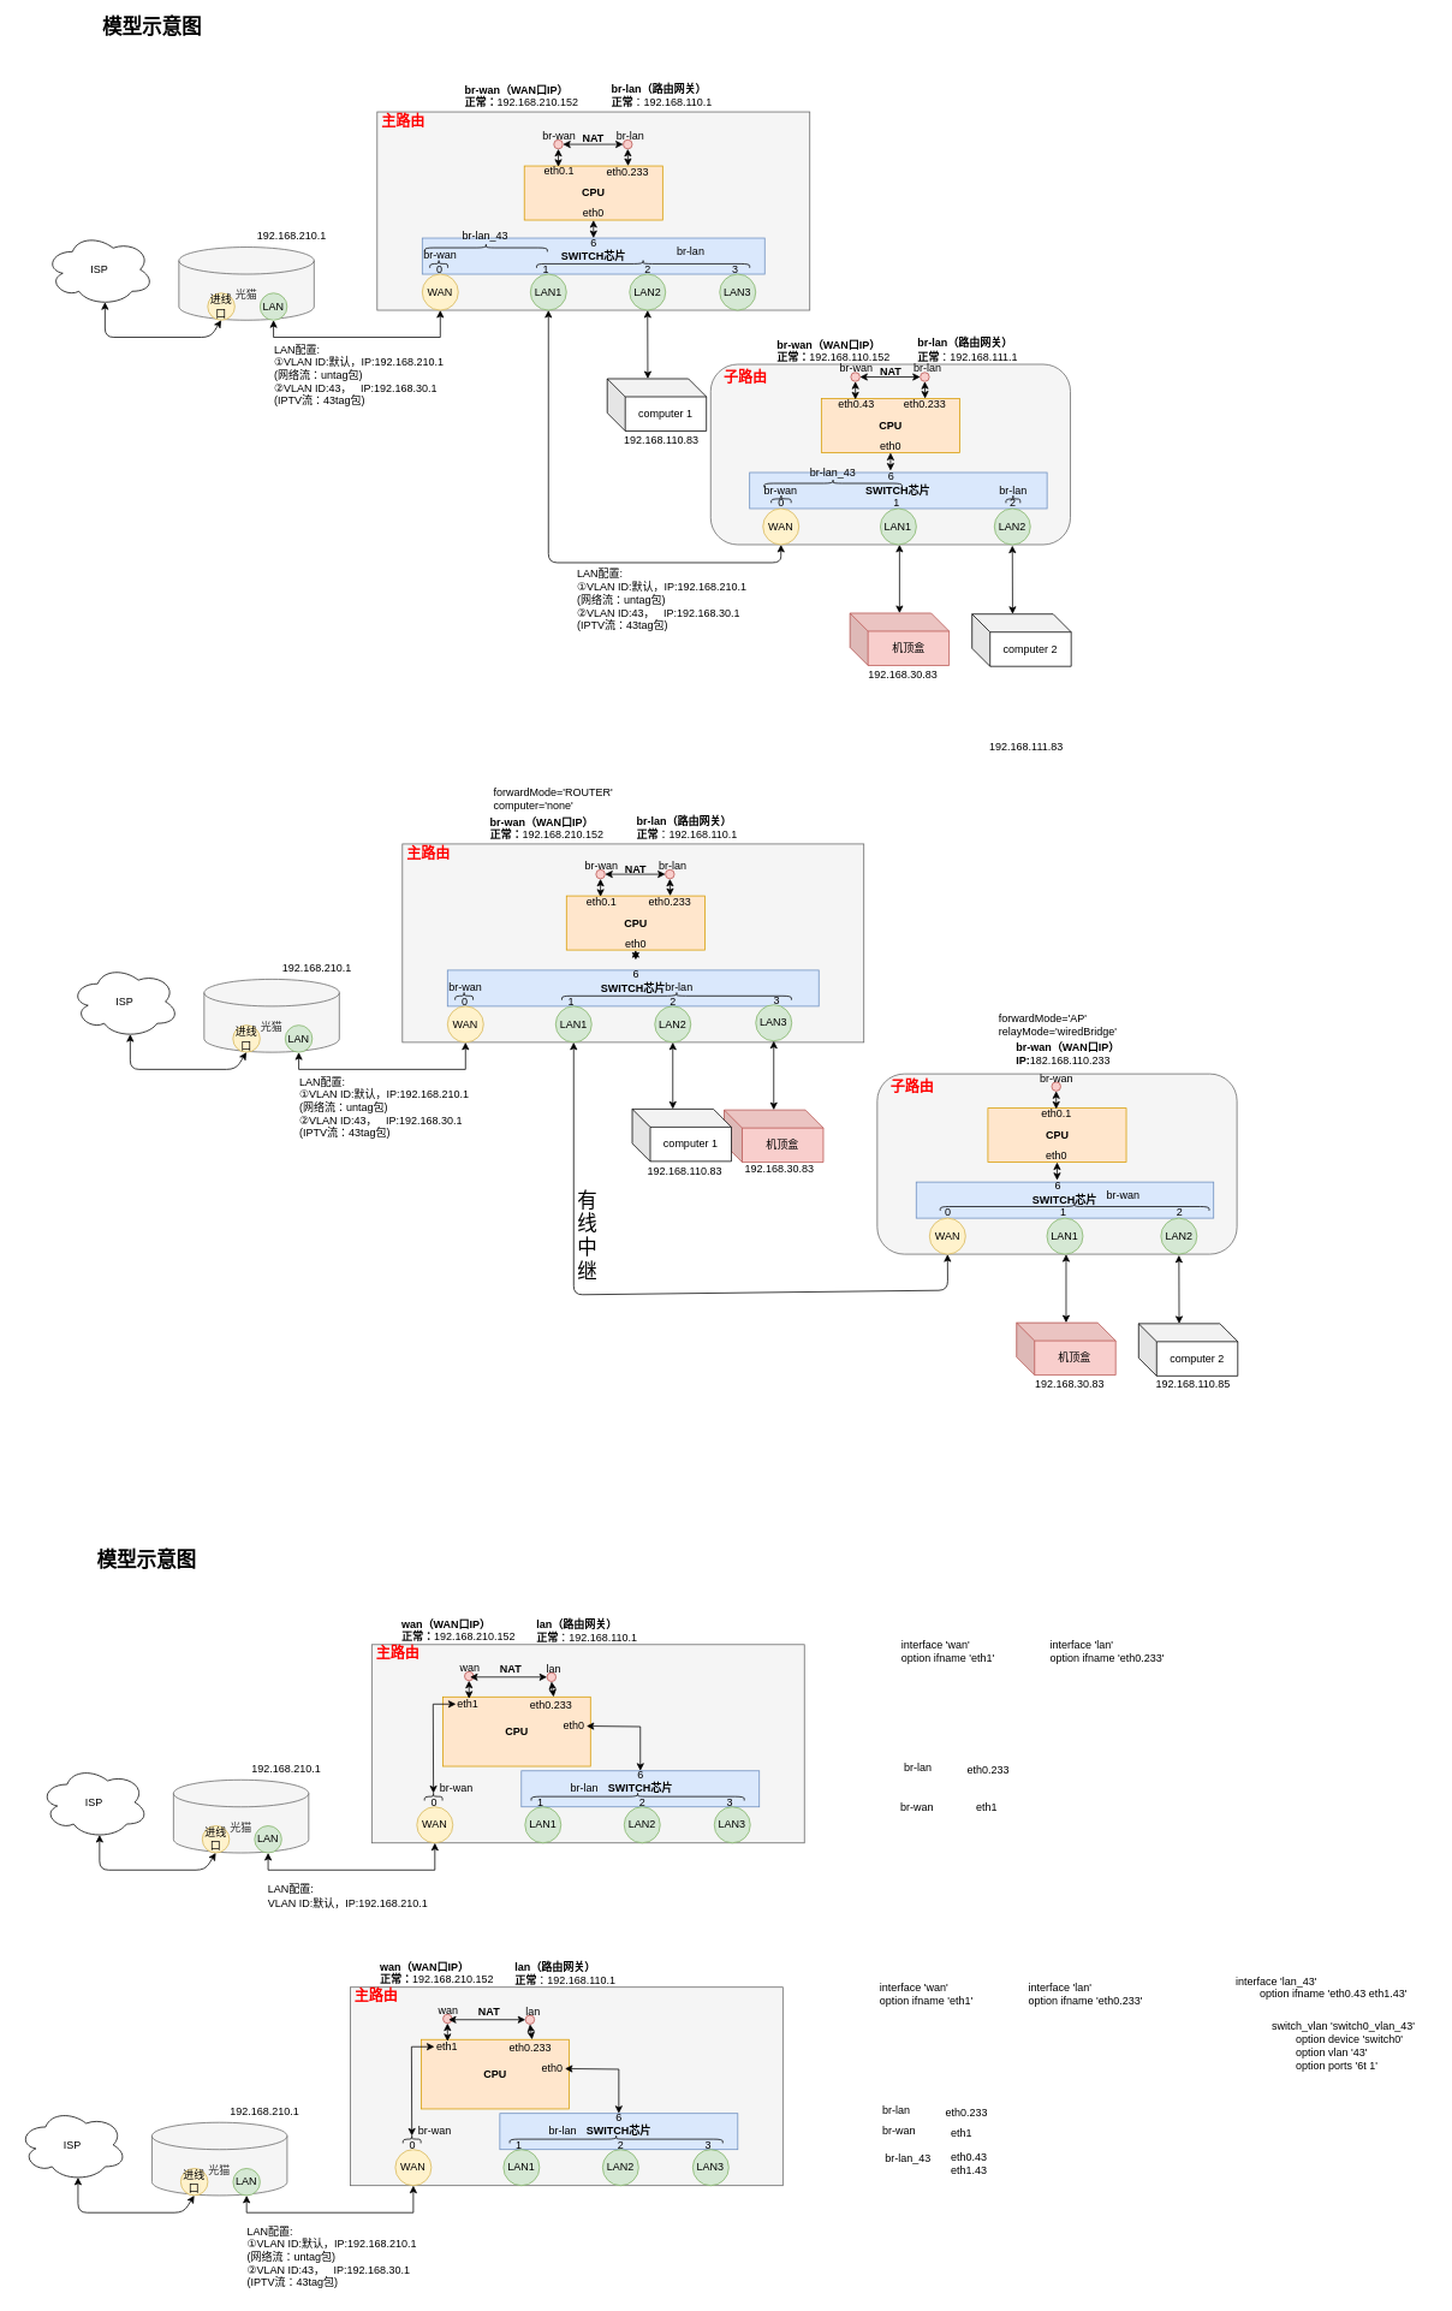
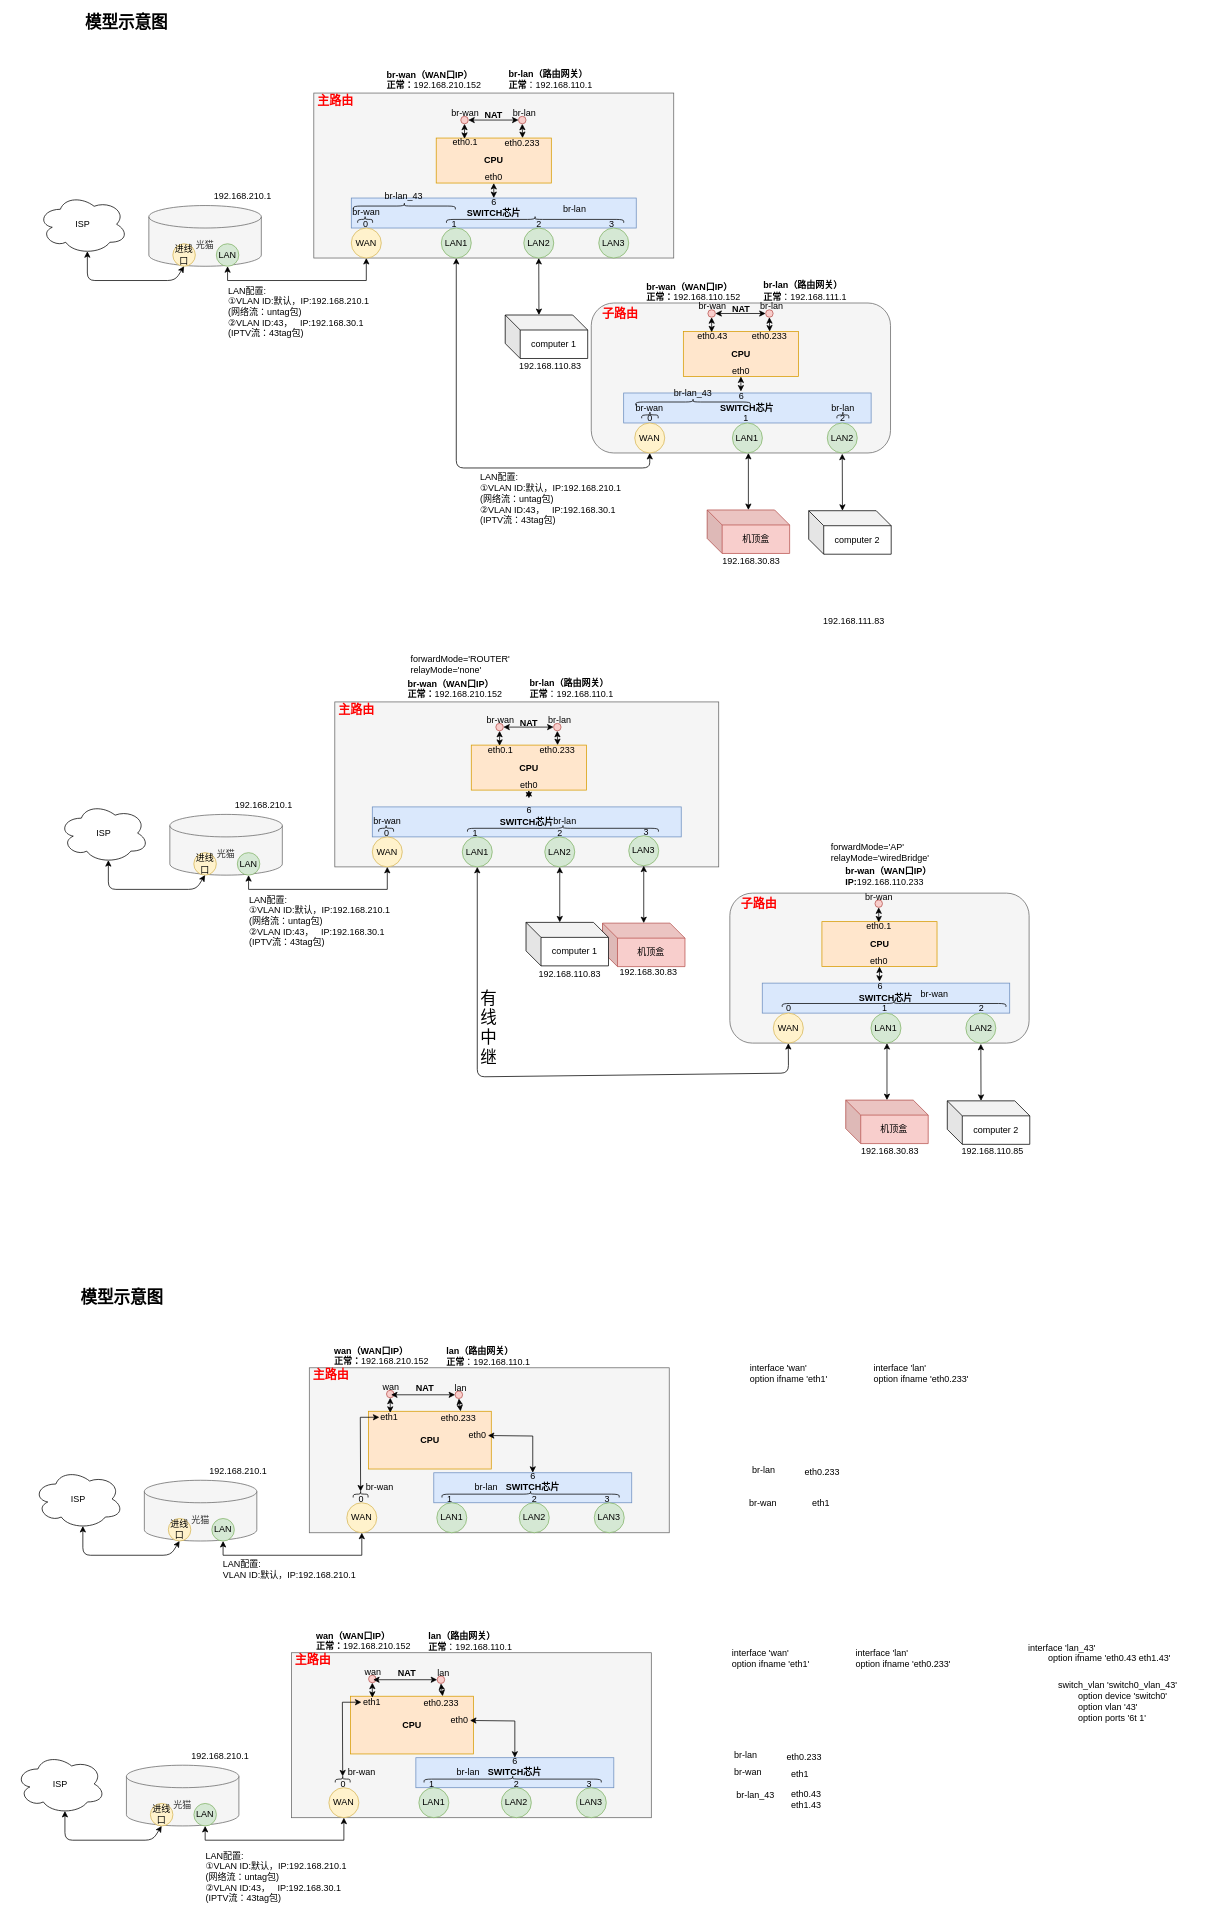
- <mxCell id="157" value="&lt;div style=&quot;text-align: left&quot;&gt;&lt;span&gt;forwardMode='ROUTER'&lt;/span&gt;&lt;/div&gt;&lt;div style=&quot;text-align: left&quot;&gt;&lt;span&gt;computer='none'&lt;/span&gt;&lt;/div&gt;" style="text;html=1;align=center;verticalAlign=middle;resizable=0;points=[];autosize=1;" parent="1" vertex="1"><mxGeometry x="538" y="870" width="150" height="30" as="geometry" /></mxCell>
+ <mxCell id="157" value="&lt;div style=&quot;text-align: left&quot;&gt;&lt;span&gt;forwardMode='ROUTER'&lt;/span&gt;&lt;/div&gt;&lt;div style=&quot;text-align: left&quot;&gt;&lt;span&gt;relayMode='none'&lt;/span&gt;&lt;/div&gt;" style="text;html=1;align=center;verticalAlign=middle;resizable=0;points=[];autosize=1;" parent="1" vertex="1"><mxGeometry x="538" y="870" width="150" height="30" as="geometry" /></mxCell>
- <mxCell id="151" value="&lt;div style=&quot;text-align: left&quot;&gt;&lt;b&gt;br-wan（WAN口IP）&lt;/b&gt;&lt;/div&gt;&lt;div style=&quot;text-align: left&quot;&gt;&lt;b&gt;IP:&lt;/b&gt;182.168.110.233&lt;/div&gt;&lt;b&gt;&lt;div style=&quot;text-align: left&quot;&gt;&lt;br&gt;&lt;/div&gt;&lt;/b&gt;" style="text;html=1;align=center;verticalAlign=middle;resizable=0;points=[];autosize=1;" parent="1" vertex="1"><mxGeometry x="1119.12" y="1150" width="130" height="50" as="geometry" /></mxCell>
+ <mxCell id="151" value="&lt;div style=&quot;text-align: left&quot;&gt;&lt;b&gt;br-wan（WAN口IP）&lt;/b&gt;&lt;/div&gt;&lt;div style=&quot;text-align: left&quot;&gt;&lt;b&gt;IP:&lt;/b&gt;192.168.110.233&lt;/div&gt;&lt;b&gt;&lt;div style=&quot;text-align: left&quot;&gt;&lt;br&gt;&lt;/div&gt;&lt;/b&gt;" style="text;html=1;align=center;verticalAlign=middle;resizable=0;points=[];autosize=1;" parent="1" vertex="1"><mxGeometry x="1119.12" y="1150" width="130" height="50" as="geometry" /></mxCell>
- <mxCell id="198" value="&lt;br&gt;LAN配置:&lt;br&gt;VLAN ID:默认，IP:192.168.210.1" style="text;html=1;align=left;verticalAlign=middle;resizable=0;points=[];autosize=1;strokeColor=none;fillColor=none;" vertex="1" parent="1"><mxGeometry x="294.93" y="2069.68" width="190" height="50" as="geometry" /></mxCell>
+ <mxCell id="198" value="&lt;br&gt;LAN配置:&lt;br&gt;VLAN ID:默认，IP:192.168.210.1" style="text;html=1;align=left;verticalAlign=middle;resizable=0;points=[];autosize=1;strokeColor=none;fillColor=none;" vertex="1" parent="1"><mxGeometry x="294.93" y="2059.68" width="190" height="50" as="geometry" /></mxCell>
